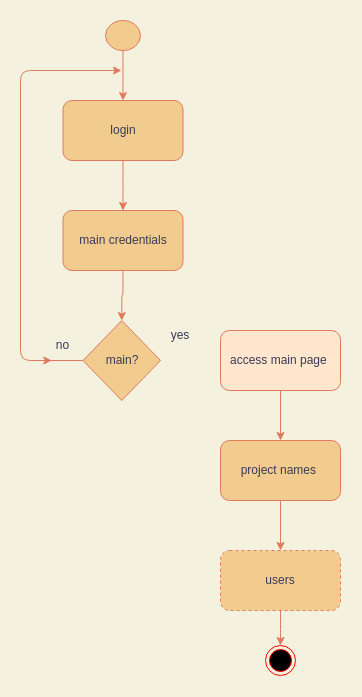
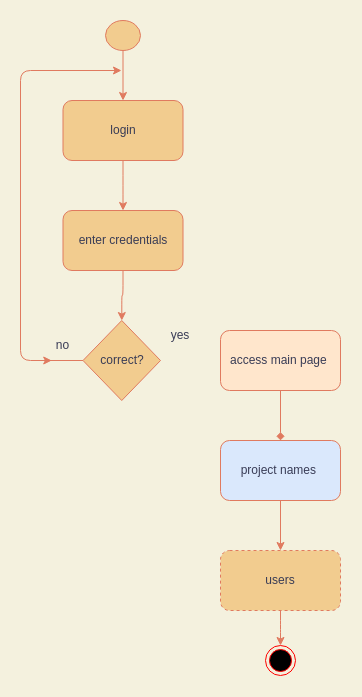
- <mxCell id="7" value="main credentials" style="rounded=1;whiteSpace=wrap;html=1;sketch=0;fontColor=#393C56;strokeColor=#E07A5F;fillColor=#F2CC8F;" vertex="1" parent="1"><mxGeometry x="62.5" y="210" width="120" height="60" as="geometry" /></mxCell>
+ <mxCell id="7" value="enter credentials" style="rounded=1;whiteSpace=wrap;html=1;sketch=0;fontColor=#393C56;strokeColor=#E07A5F;fillColor=#F2CC8F;" vertex="1" parent="1"><mxGeometry x="62.5" y="210" width="120" height="60" as="geometry" /></mxCell>
- <mxCell id="9" value="main?" style="rhombus;whiteSpace=wrap;html=1;rounded=0;sketch=0;fontColor=#393C56;strokeColor=#E07A5F;fillColor=#F2CC8F;" vertex="1" parent="1"><mxGeometry x="82.5" y="320" width="77.5" height="80" as="geometry" /></mxCell>
+ <mxCell id="9" value="correct?" style="rhombus;whiteSpace=wrap;html=1;rounded=0;sketch=0;fontColor=#393C56;strokeColor=#E07A5F;fillColor=#F2CC8F;" vertex="1" parent="1"><mxGeometry x="82.5" y="320" width="77.5" height="80" as="geometry" /></mxCell>
- <mxCell id="10" style="edgeStyle=orthogonalEdgeStyle;curved=0;rounded=1;sketch=0;orthogonalLoop=1;jettySize=auto;html=1;fontColor=#393C56;strokeColor=#E07A5F;fillColor=#F2CC8F;" edge="1" parent="1" source="11" target="16"><mxGeometry relative="1" as="geometry"><mxPoint x="280" y="440" as="targetPoint" /></mxGeometry></mxCell>
+ <mxCell id="10" style="edgeStyle=orthogonalEdgeStyle;curved=0;rounded=1;sketch=0;orthogonalLoop=1;jettySize=auto;html=1;fontColor=#393C56;strokeColor=#E07A5F;fillColor=#F2CC8F;endArrow=diamond;" edge="1" parent="1" source="11" target="16"><mxGeometry relative="1" as="geometry"><mxPoint x="280" y="440" as="targetPoint" /></mxGeometry></mxCell>
- <mxCell id="16" value="project names&amp;nbsp;" style="rounded=1;whiteSpace=wrap;html=1;sketch=0;fontColor=#393C56;strokeColor=#E07A5F;fillColor=#F2CC8F;" vertex="1" parent="1"><mxGeometry x="220" y="440" width="120" height="60" as="geometry" /></mxCell>
+ <mxCell id="16" value="project names&amp;nbsp;" style="rounded=1;whiteSpace=wrap;html=1;sketch=0;fontColor=#393C56;strokeColor=#E07A5F;fillColor=#dae8fc;" vertex="1" parent="1"><mxGeometry x="220" y="440" width="120" height="60" as="geometry" /></mxCell>
